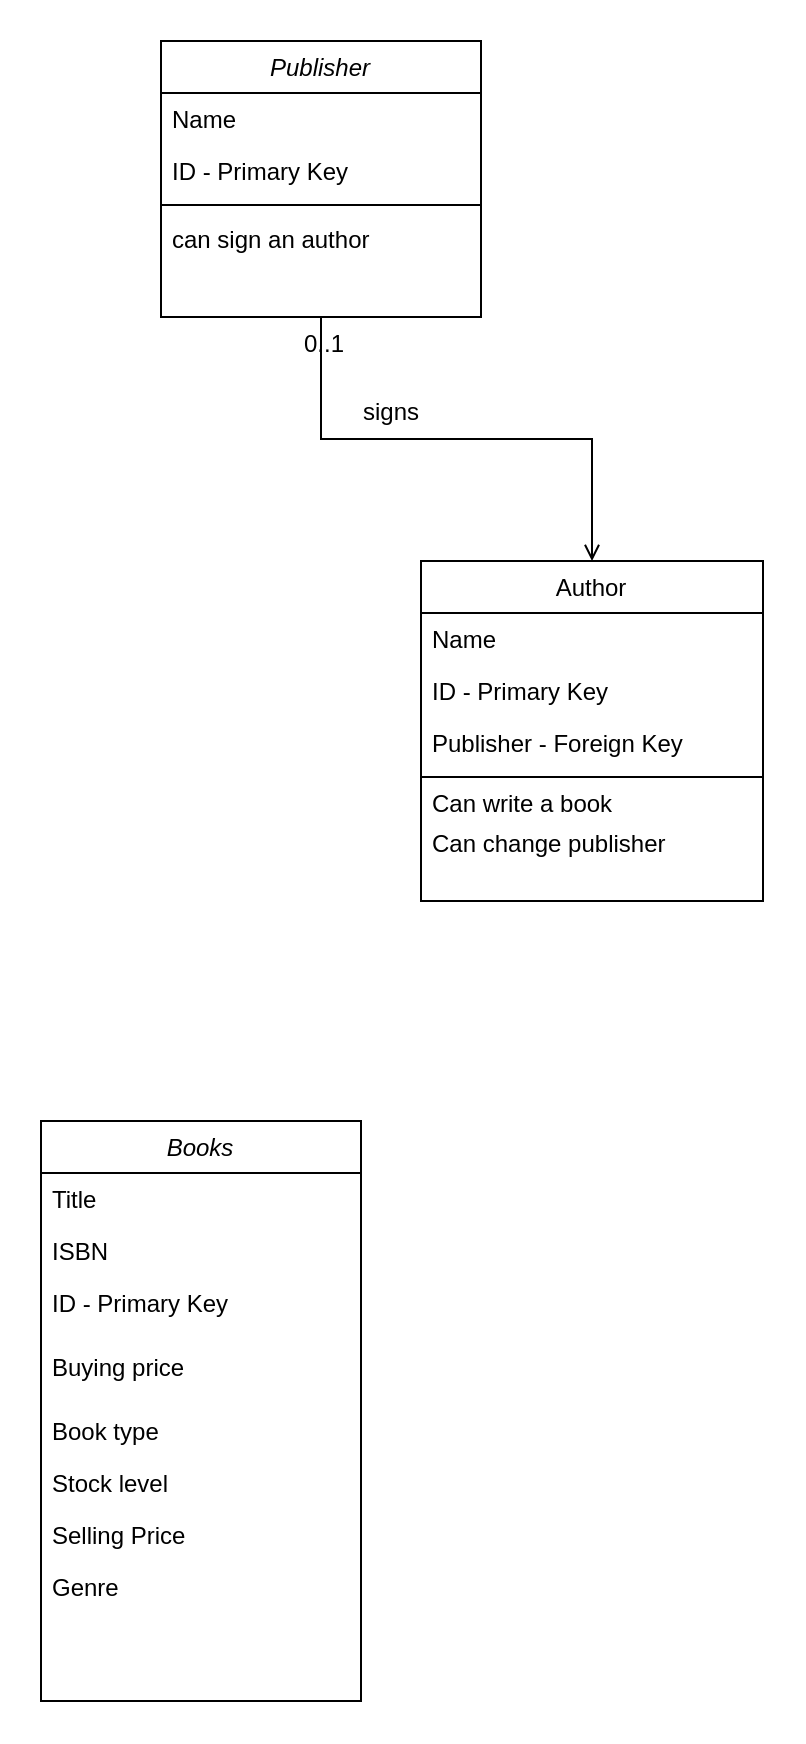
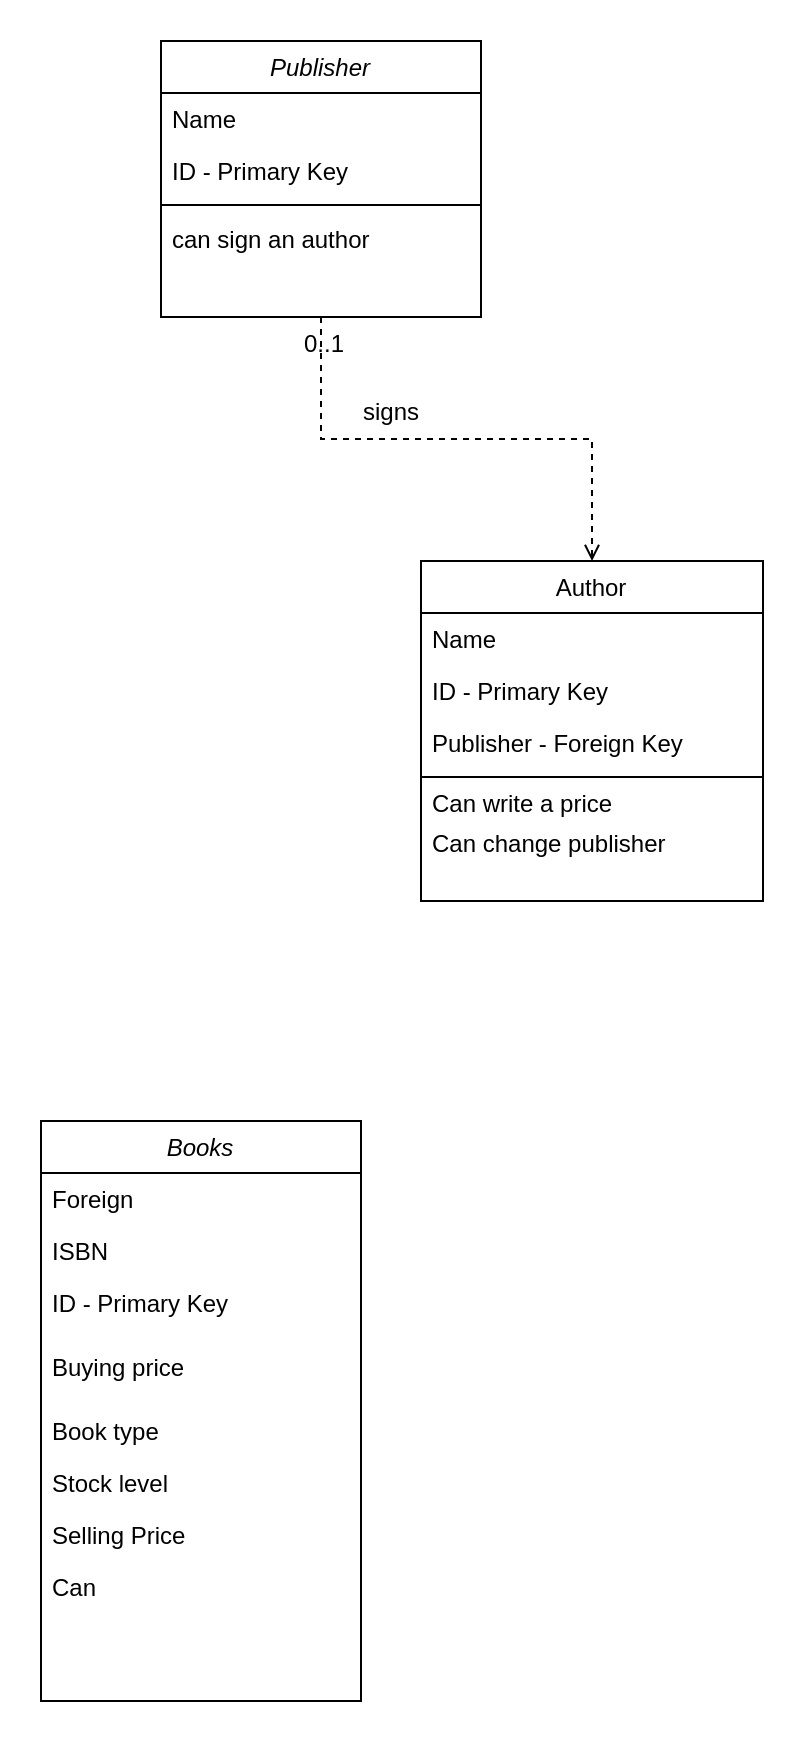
- <mxCell id="2" value="" style="endArrow=open;shadow=0;strokeWidth=1;strokeColor=#000000;rounded=0;endFill=1;edgeStyle=elbowEdgeStyle;elbow=vertical;" parent="1" source="5" target="10" edge="1"><mxGeometry x="0.5" y="41" relative="1" as="geometry"><mxPoint x="410" y="182" as="sourcePoint" /><mxPoint x="570" y="182" as="targetPoint" /><mxPoint x="-40" y="32" as="offset" /></mxGeometry></mxCell>
+ <mxCell id="2" value="" style="endArrow=open;shadow=0;strokeWidth=1;strokeColor=#000000;rounded=0;endFill=1;edgeStyle=elbowEdgeStyle;elbow=vertical;dashed=1;" parent="1" source="5" target="10" edge="1"><mxGeometry x="0.5" y="41" relative="1" as="geometry"><mxPoint x="410" y="182" as="sourcePoint" /><mxPoint x="570" y="182" as="targetPoint" /><mxPoint x="-40" y="32" as="offset" /></mxGeometry></mxCell>
- <mxCell id="15" value="Can write a book" style="text;html=1;align=left;verticalAlign=middle;resizable=0;points=[];autosize=1;spacingLeft=4;" vertex="1" parent="10"><mxGeometry y="112" width="171" height="20" as="geometry" /></mxCell>
+ <mxCell id="15" value="Can write a price" style="text;html=1;align=left;verticalAlign=middle;resizable=0;points=[];autosize=1;spacingLeft=4;" vertex="1" parent="10"><mxGeometry y="112" width="171" height="20" as="geometry" /></mxCell>
- <mxCell id="18" value="Title" style="text;align=left;verticalAlign=top;spacingLeft=4;spacingRight=4;overflow=hidden;rotatable=0;points=[[0,0.5],[1,0.5]];portConstraint=eastwest;" vertex="1" parent="17"><mxGeometry y="26" width="160" height="26" as="geometry" /></mxCell>
+ <mxCell id="18" value="Foreign" style="text;align=left;verticalAlign=top;spacingLeft=4;spacingRight=4;overflow=hidden;rotatable=0;points=[[0,0.5],[1,0.5]];portConstraint=eastwest;" vertex="1" parent="17"><mxGeometry y="26" width="160" height="26" as="geometry" /></mxCell>
- <mxCell id="25" value="Genre" style="text;align=left;verticalAlign=top;spacingLeft=4;spacingRight=4;overflow=hidden;rotatable=0;points=[[0,0.5],[1,0.5]];portConstraint=eastwest;rounded=0;shadow=0;html=0;" vertex="1" parent="17"><mxGeometry y="220" width="160" height="26" as="geometry" /></mxCell>
+ <mxCell id="25" value="Can" style="text;align=left;verticalAlign=top;spacingLeft=4;spacingRight=4;overflow=hidden;rotatable=0;points=[[0,0.5],[1,0.5]];portConstraint=eastwest;rounded=0;shadow=0;html=0;" vertex="1" parent="17"><mxGeometry y="220" width="160" height="26" as="geometry" /></mxCell>
